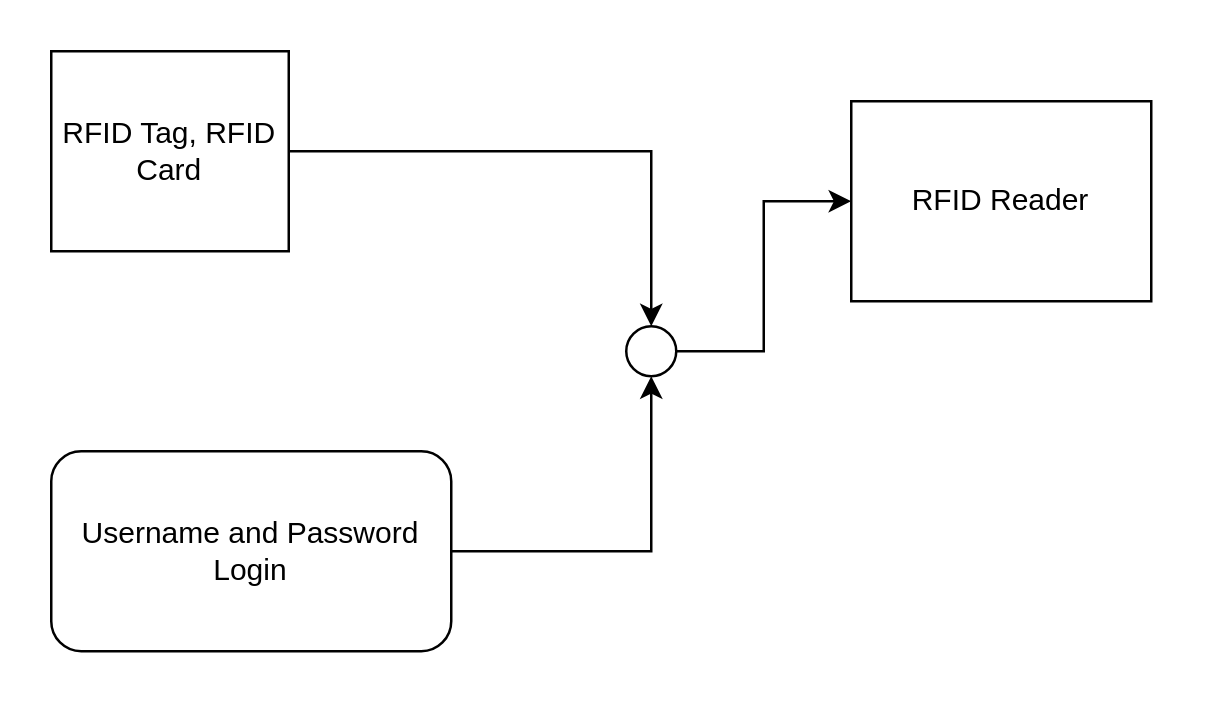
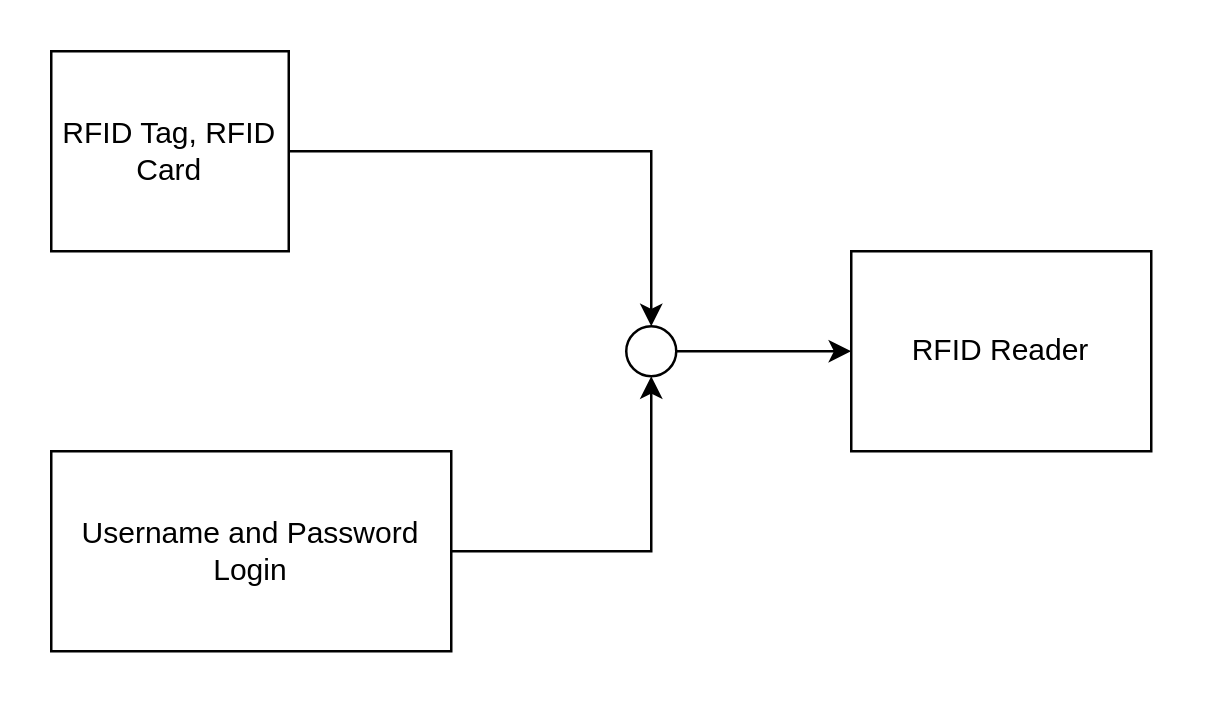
- <mxCell id="6" value="RFID Reader" style="rounded=0;whiteSpace=wrap;html=1;" parent="1" vertex="1"><mxGeometry x="340" y="40" width="120" height="80" as="geometry" /></mxCell>
+ <mxCell id="6" value="RFID Reader" style="rounded=0;whiteSpace=wrap;html=1;" parent="1" vertex="1"><mxGeometry x="340" y="100" width="120" height="80" as="geometry" /></mxCell>
- <mxCell id="5" value="Username and Password&lt;br&gt;Login" style="whiteSpace=wrap;html=1;rounded=1;" parent="1" vertex="1"><mxGeometry x="20" y="180" width="160" height="80" as="geometry" /></mxCell>
+ <mxCell id="5" value="Username and Password&lt;br&gt;Login" style="rounded=0;whiteSpace=wrap;html=1;" parent="1" vertex="1"><mxGeometry x="20" y="180" width="160" height="80" as="geometry" /></mxCell>
